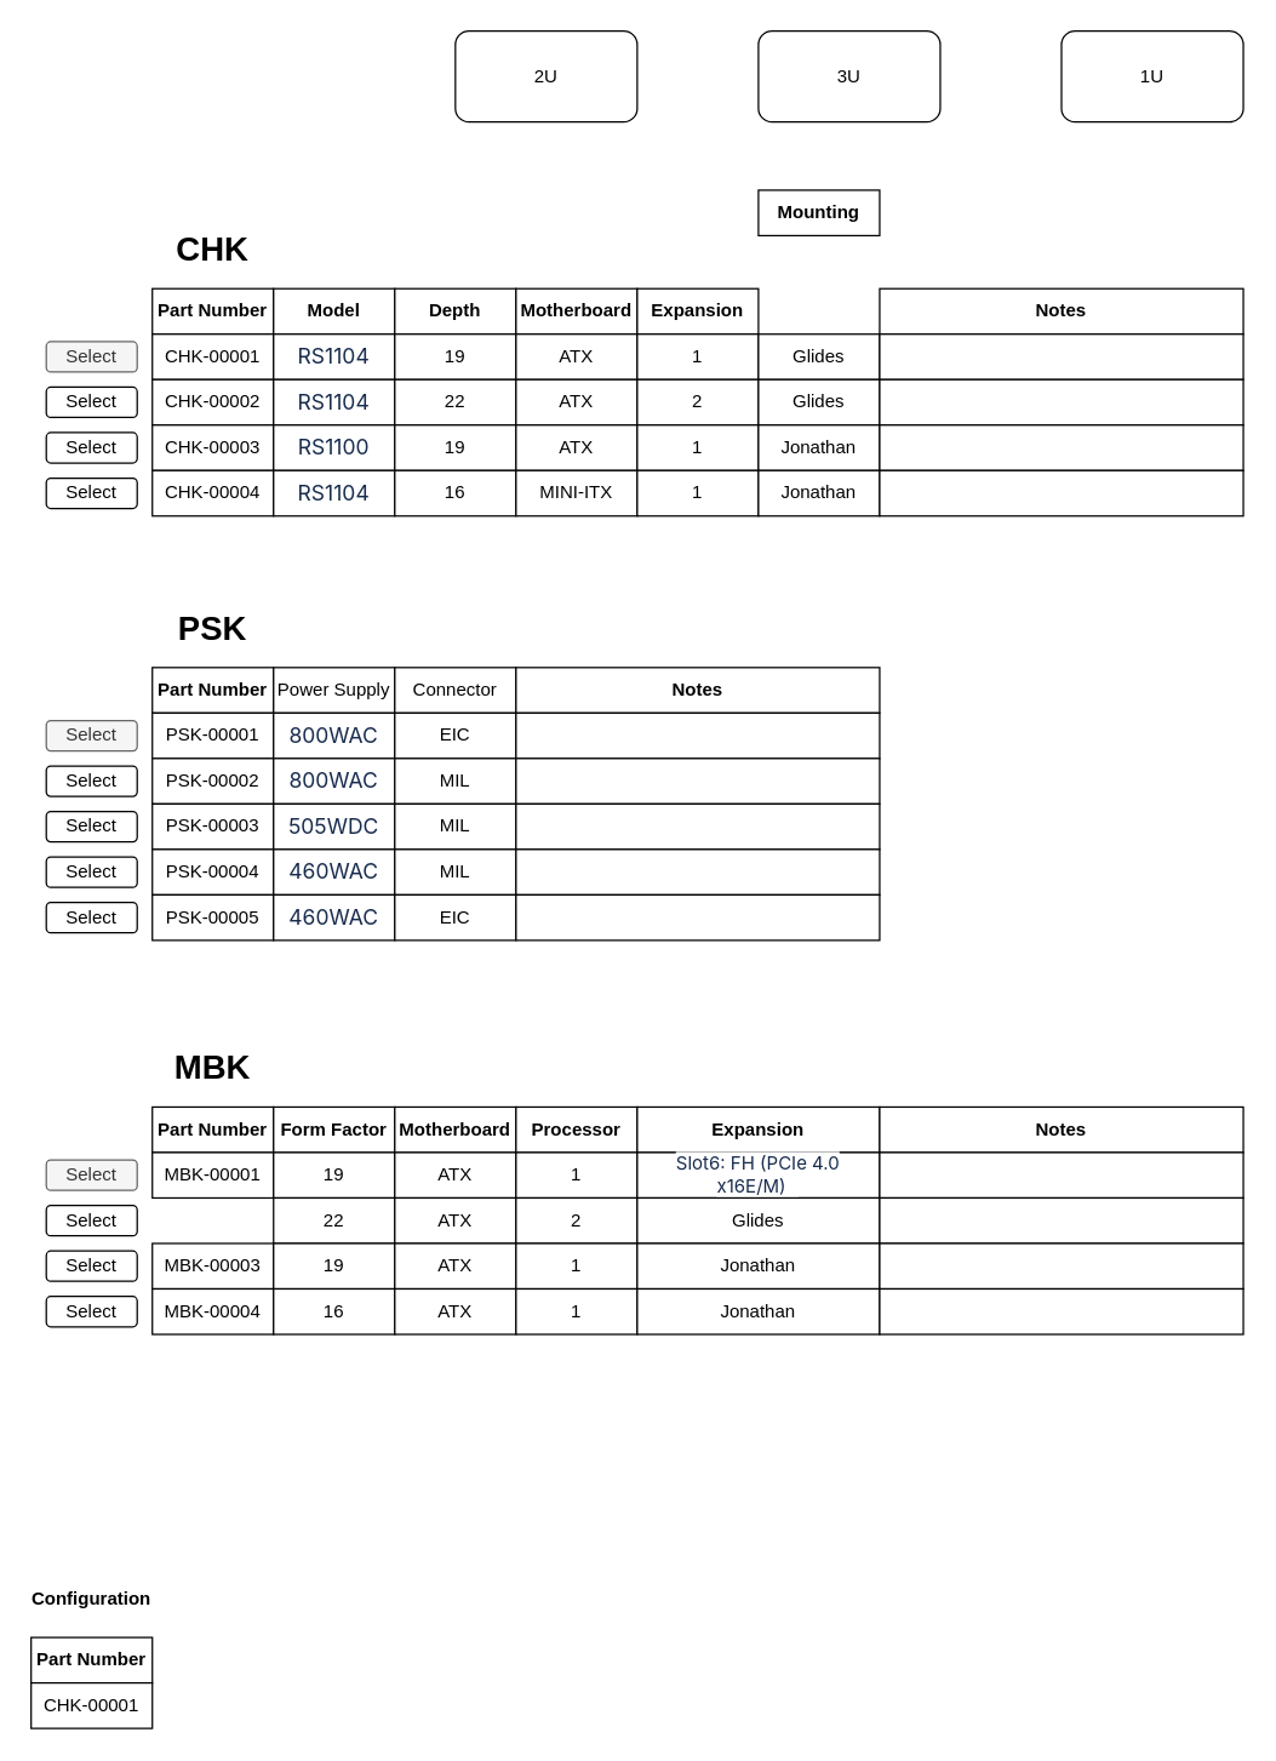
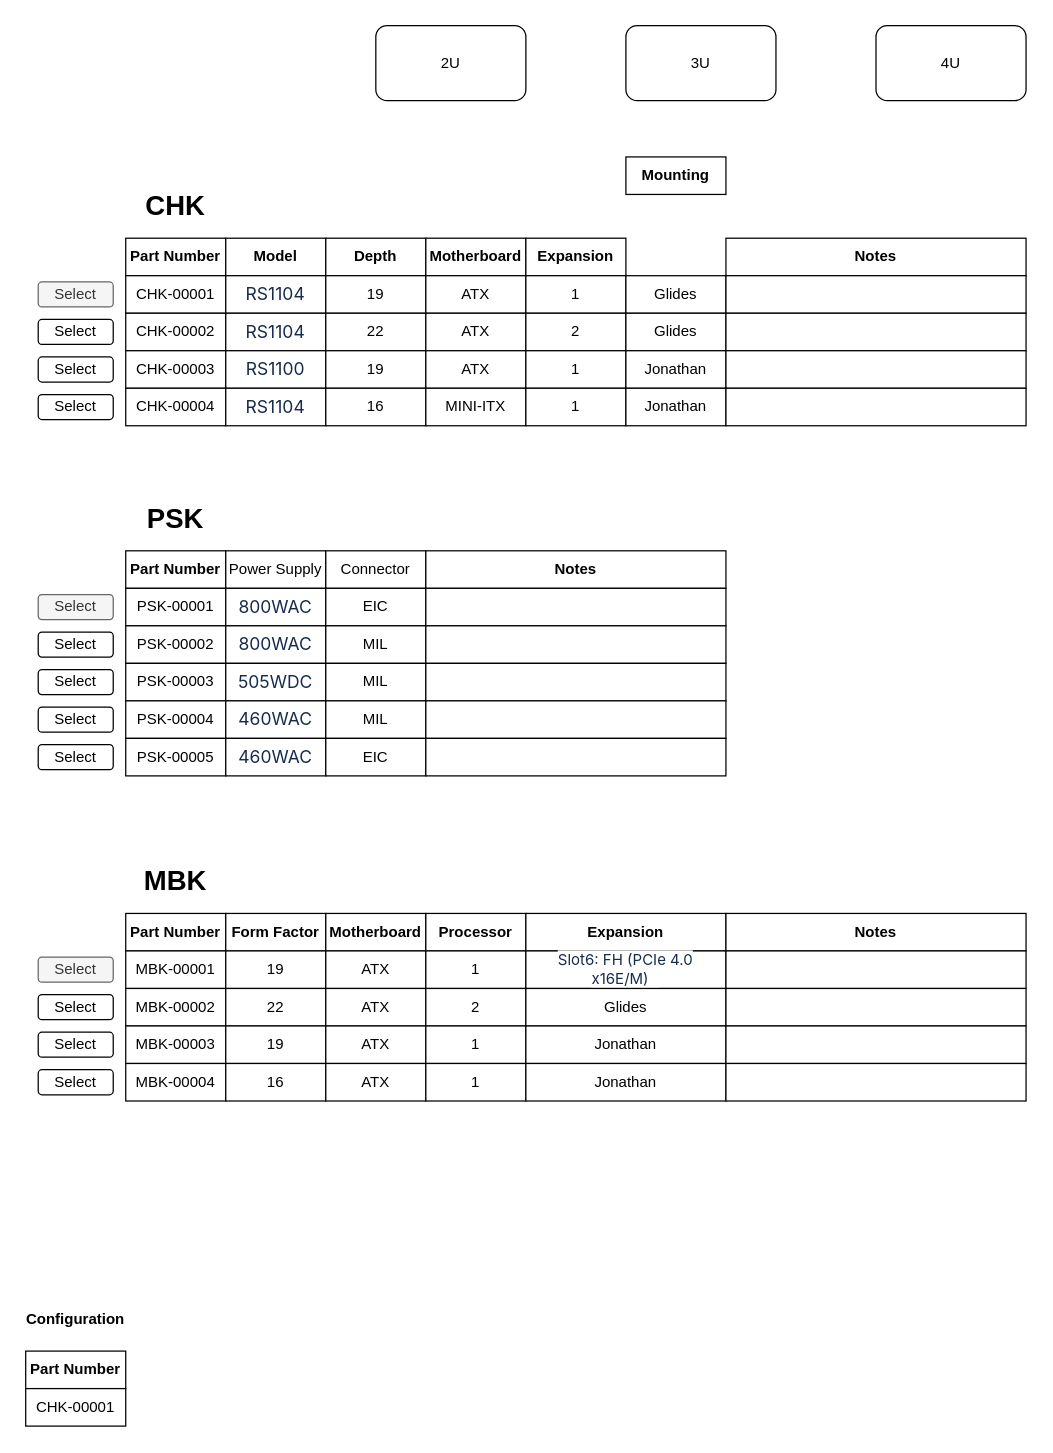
- <mxCell id="4" value="1U" style="rounded=1;whiteSpace=wrap;html=1;" vertex="1" parent="1"><mxGeometry x="700" y="20" width="120" height="60" as="geometry" /></mxCell>
+ <mxCell id="4" value="4U" style="rounded=1;whiteSpace=wrap;html=1;" vertex="1" parent="1"><mxGeometry x="700" y="20" width="120" height="60" as="geometry" /></mxCell>
+ <mxCell id="81" value="MBK-00002" style="whiteSpace=wrap;html=1;align=center;" vertex="1" parent="1"><mxGeometry x="100" y="790" width="80" height="30" as="geometry" /></mxCell>
